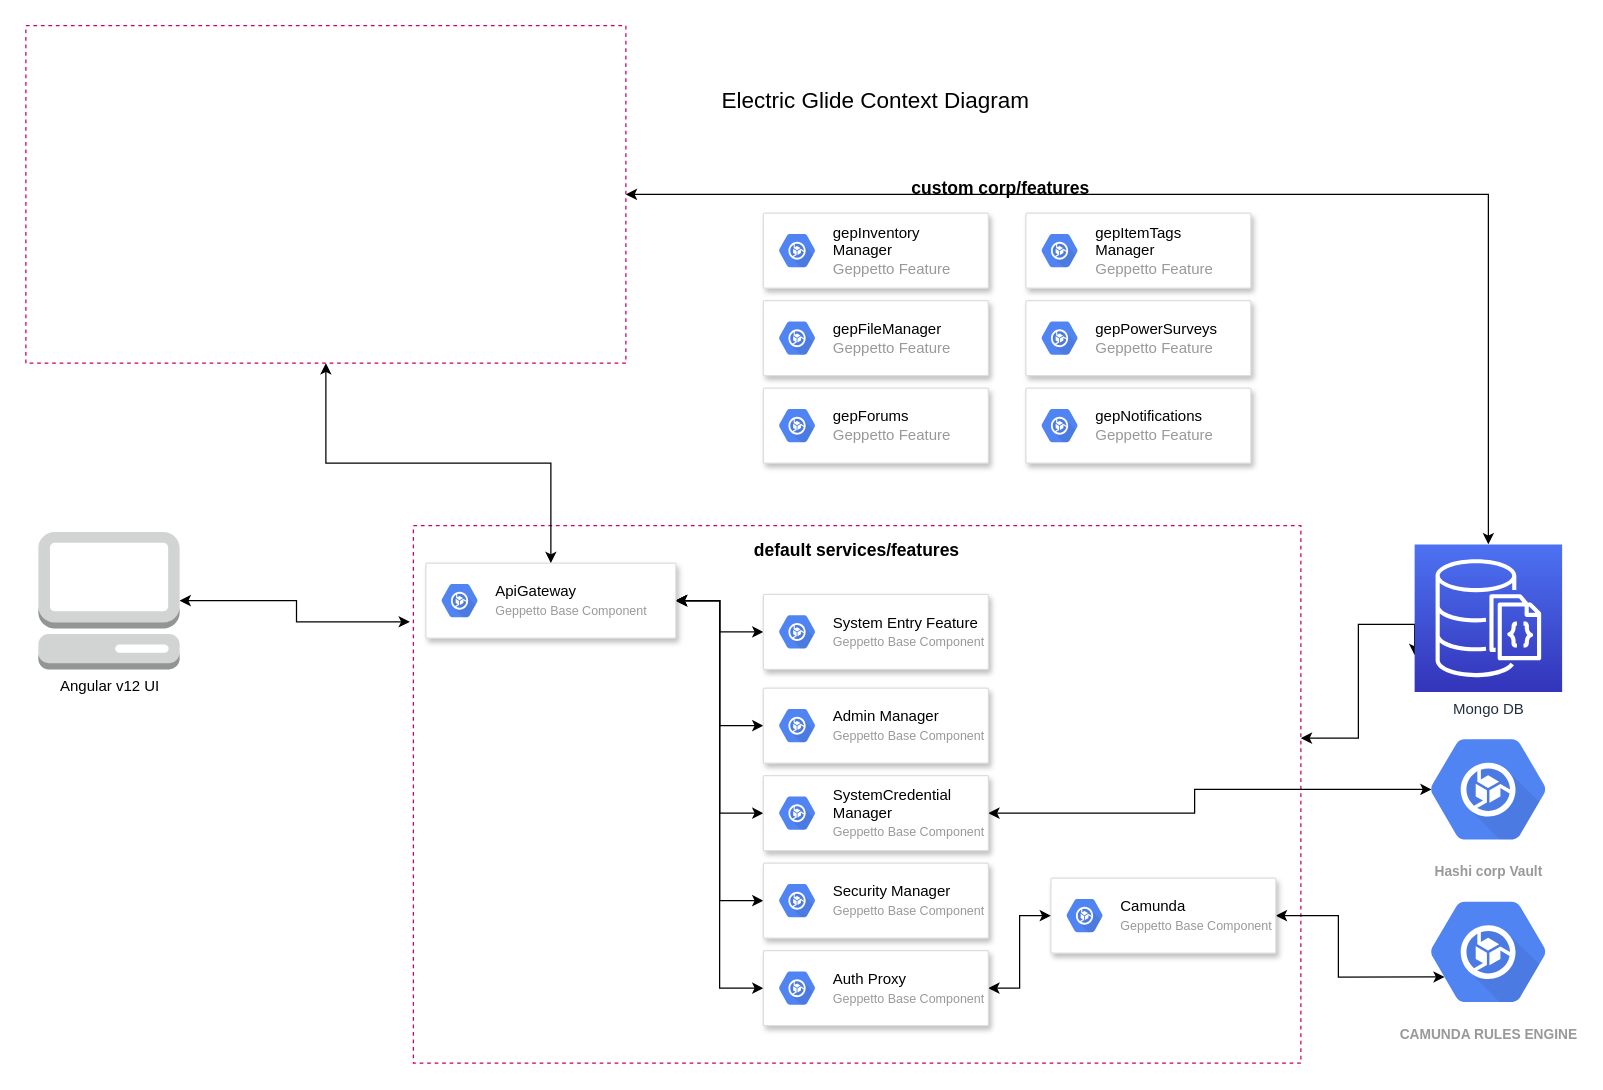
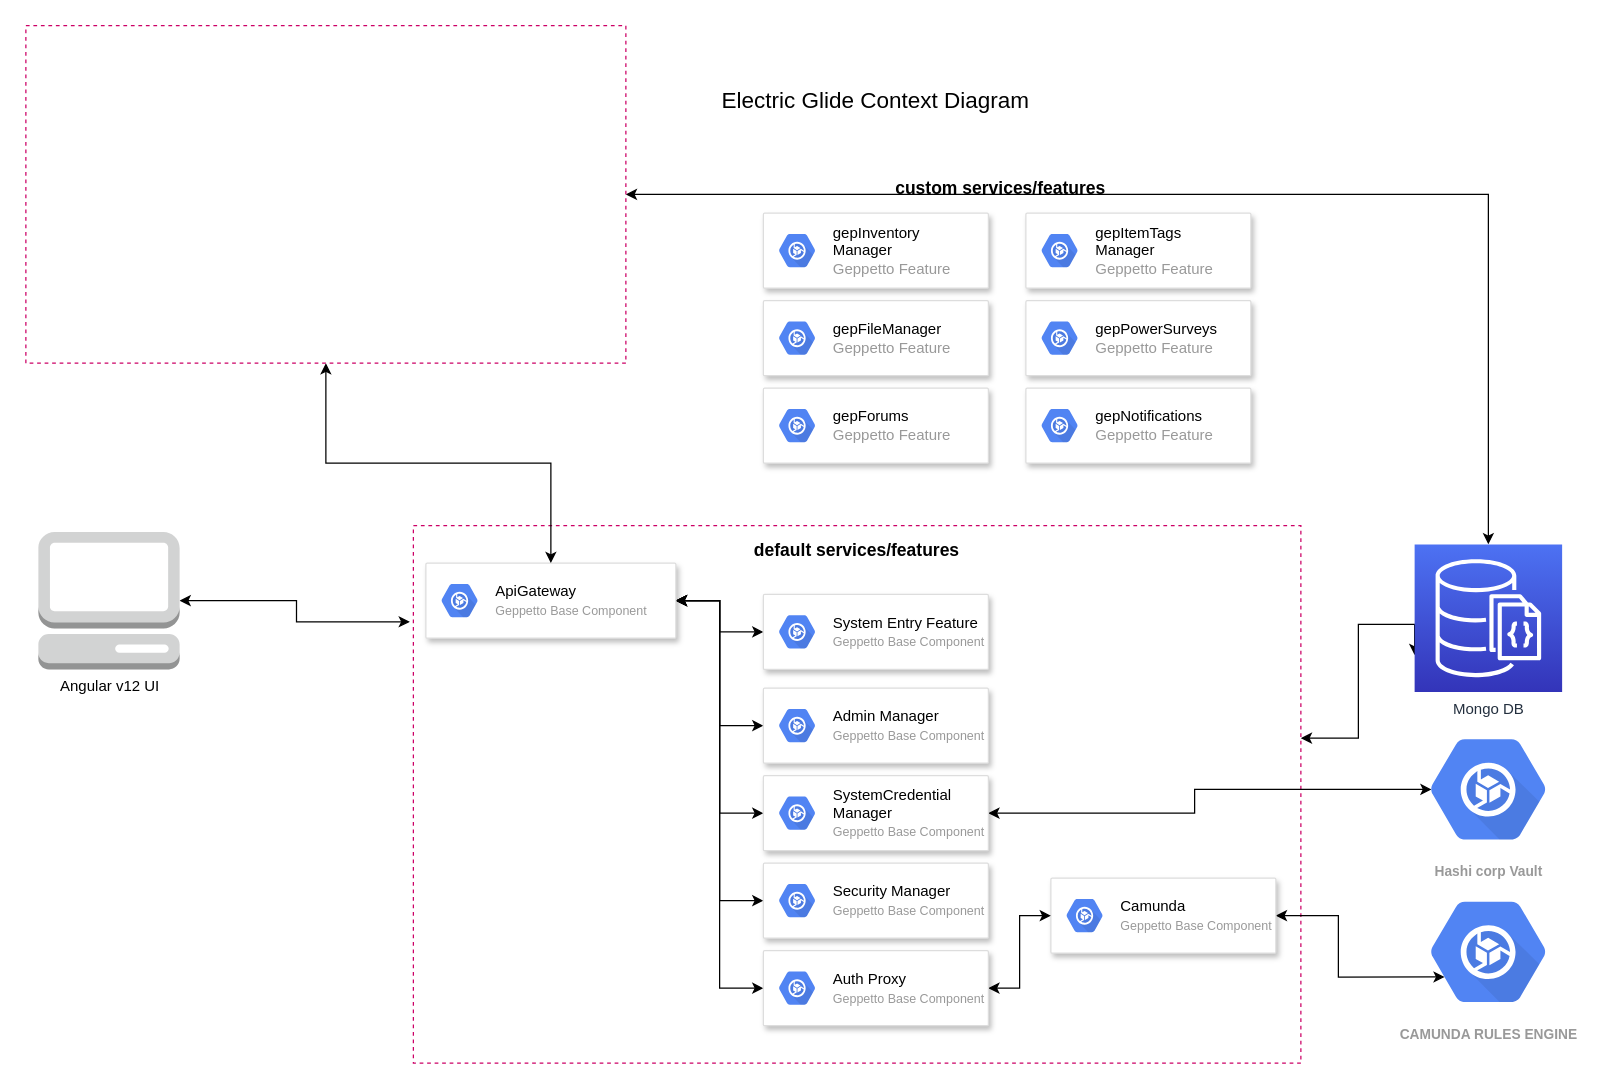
- <mxCell id="44" value="&lt;font style=&quot;font-size: 14px&quot;&gt;&lt;b&gt;custom corp/features&lt;/b&gt;&lt;/font&gt;" style="text;html=1;strokeColor=none;fillColor=none;align=center;verticalAlign=middle;whiteSpace=wrap;rounded=0;dashed=1;" parent="1" vertex="1"><mxGeometry x="710" y="140" width="180" height="20" as="geometry" /></mxCell>
+ <mxCell id="44" value="&lt;font style=&quot;font-size: 14px&quot;&gt;&lt;b&gt;custom services/features&lt;/b&gt;&lt;/font&gt;" style="text;html=1;strokeColor=none;fillColor=none;align=center;verticalAlign=middle;whiteSpace=wrap;rounded=0;dashed=1;" parent="1" vertex="1"><mxGeometry x="710" y="140" width="180" height="20" as="geometry" /></mxCell>
